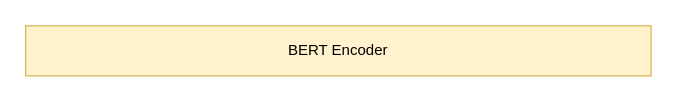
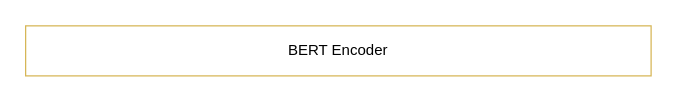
- <mxCell id="2" value="BERT Encoder" style="rounded=0;whiteSpace=wrap;html=1;fillColor=#fff2cc;strokeColor=#d6b656;" parent="1" vertex="1"><mxGeometry x="20" y="20" width="500" height="40" as="geometry" /></mxCell>
+ <mxCell id="2" value="BERT Encoder" style="rounded=0;whiteSpace=wrap;html=1;fillColor=#ffffff;strokeColor=#d6b656;" parent="1" vertex="1"><mxGeometry x="20" y="20" width="500" height="40" as="geometry" /></mxCell>
